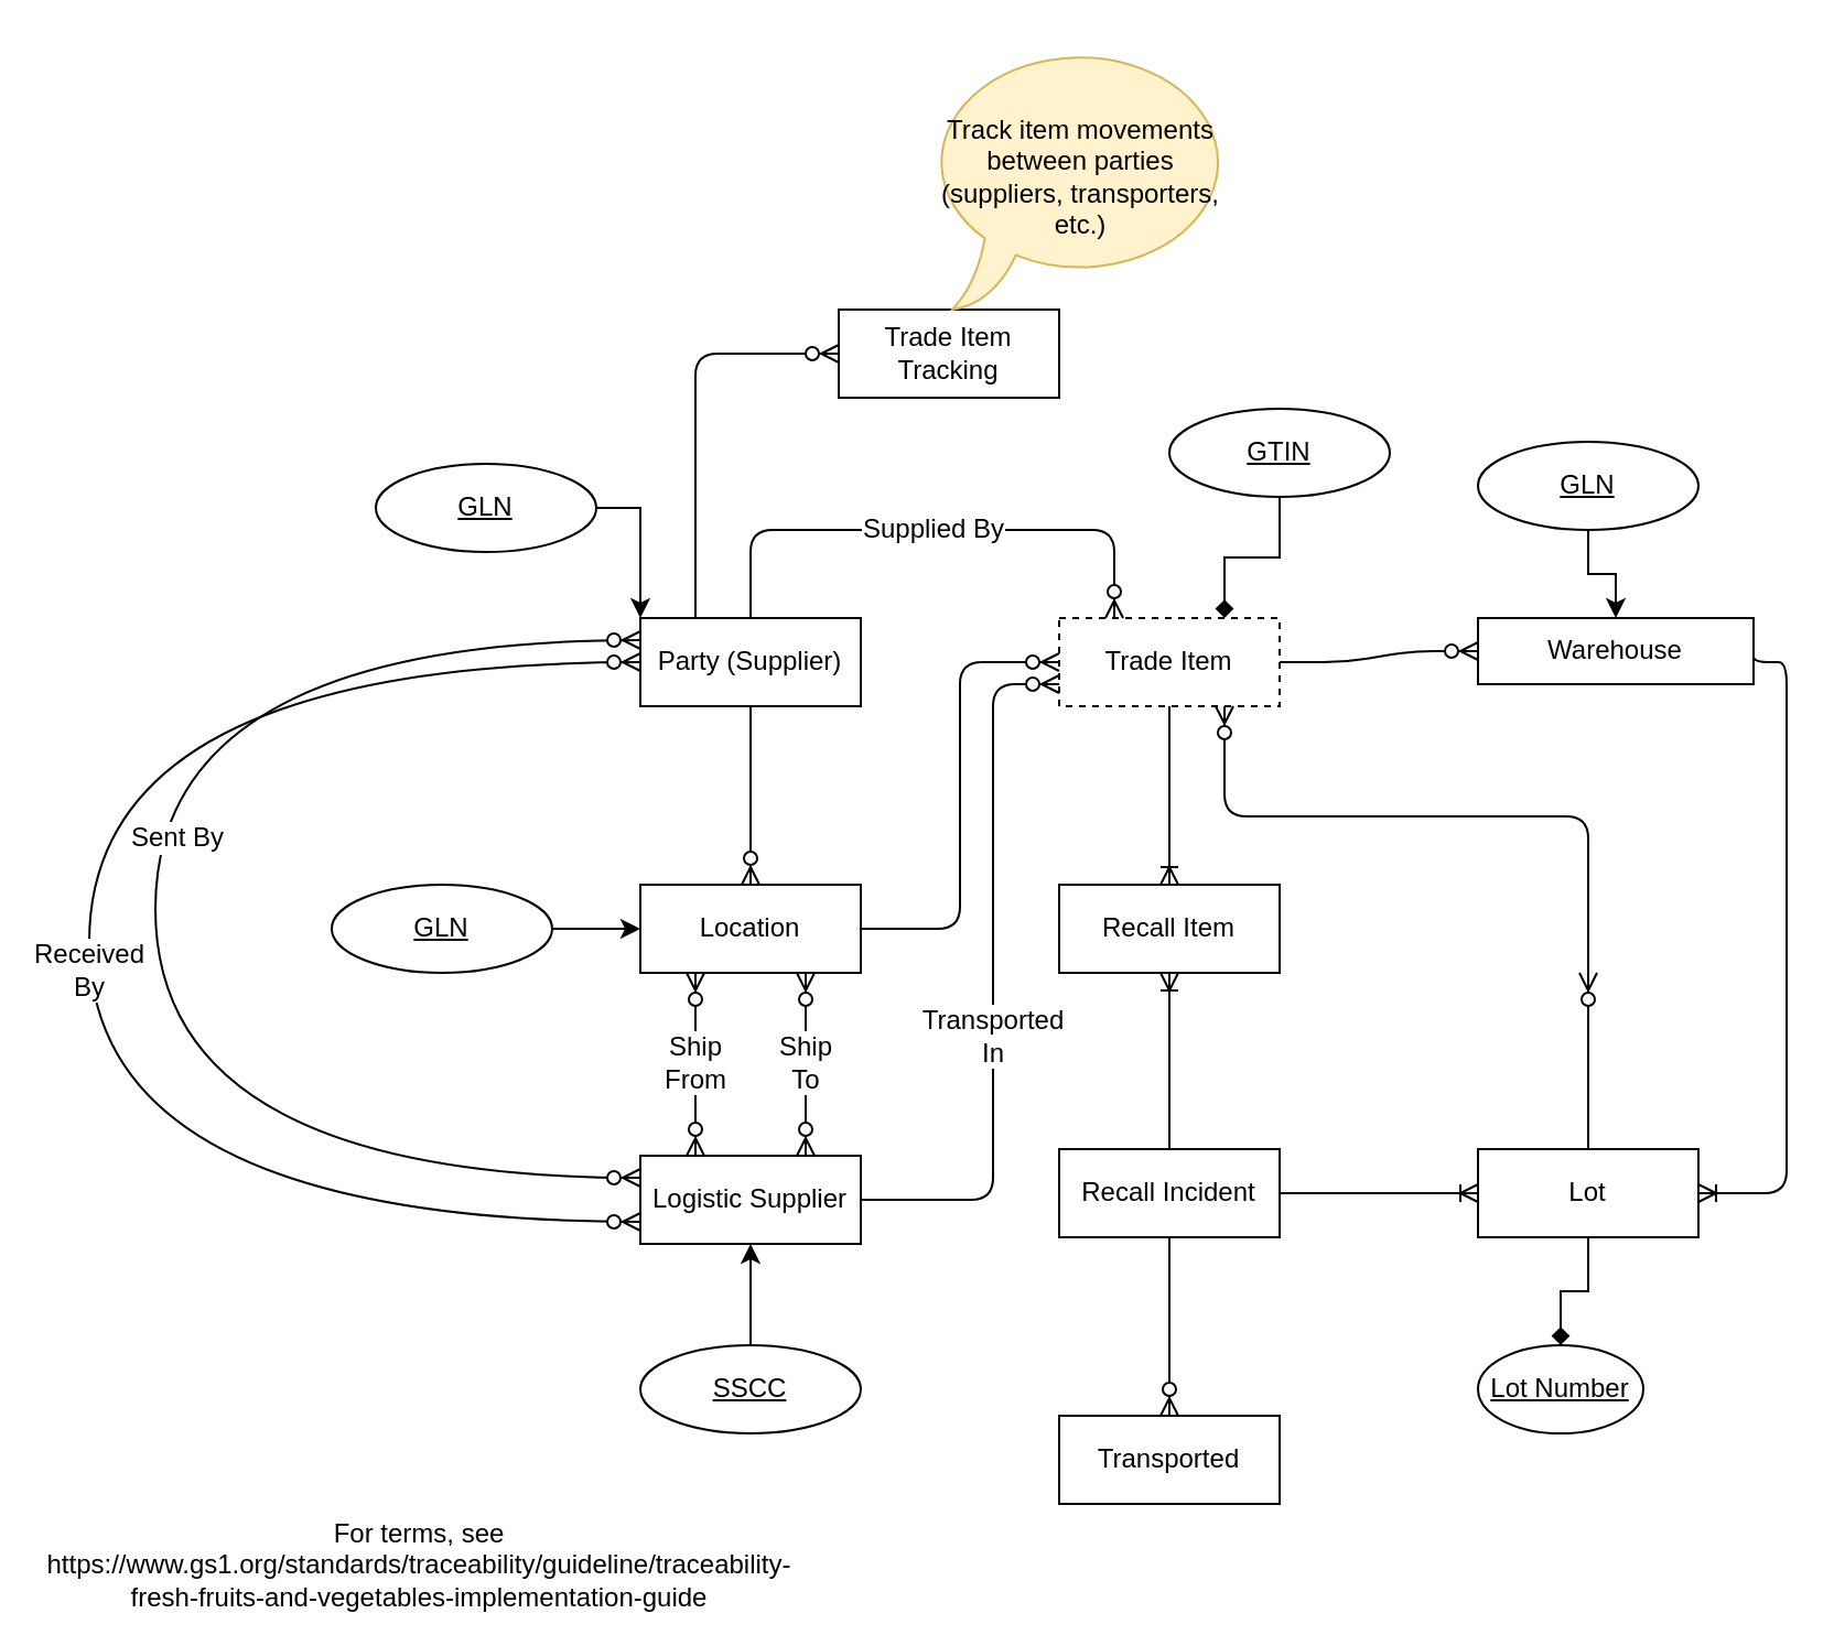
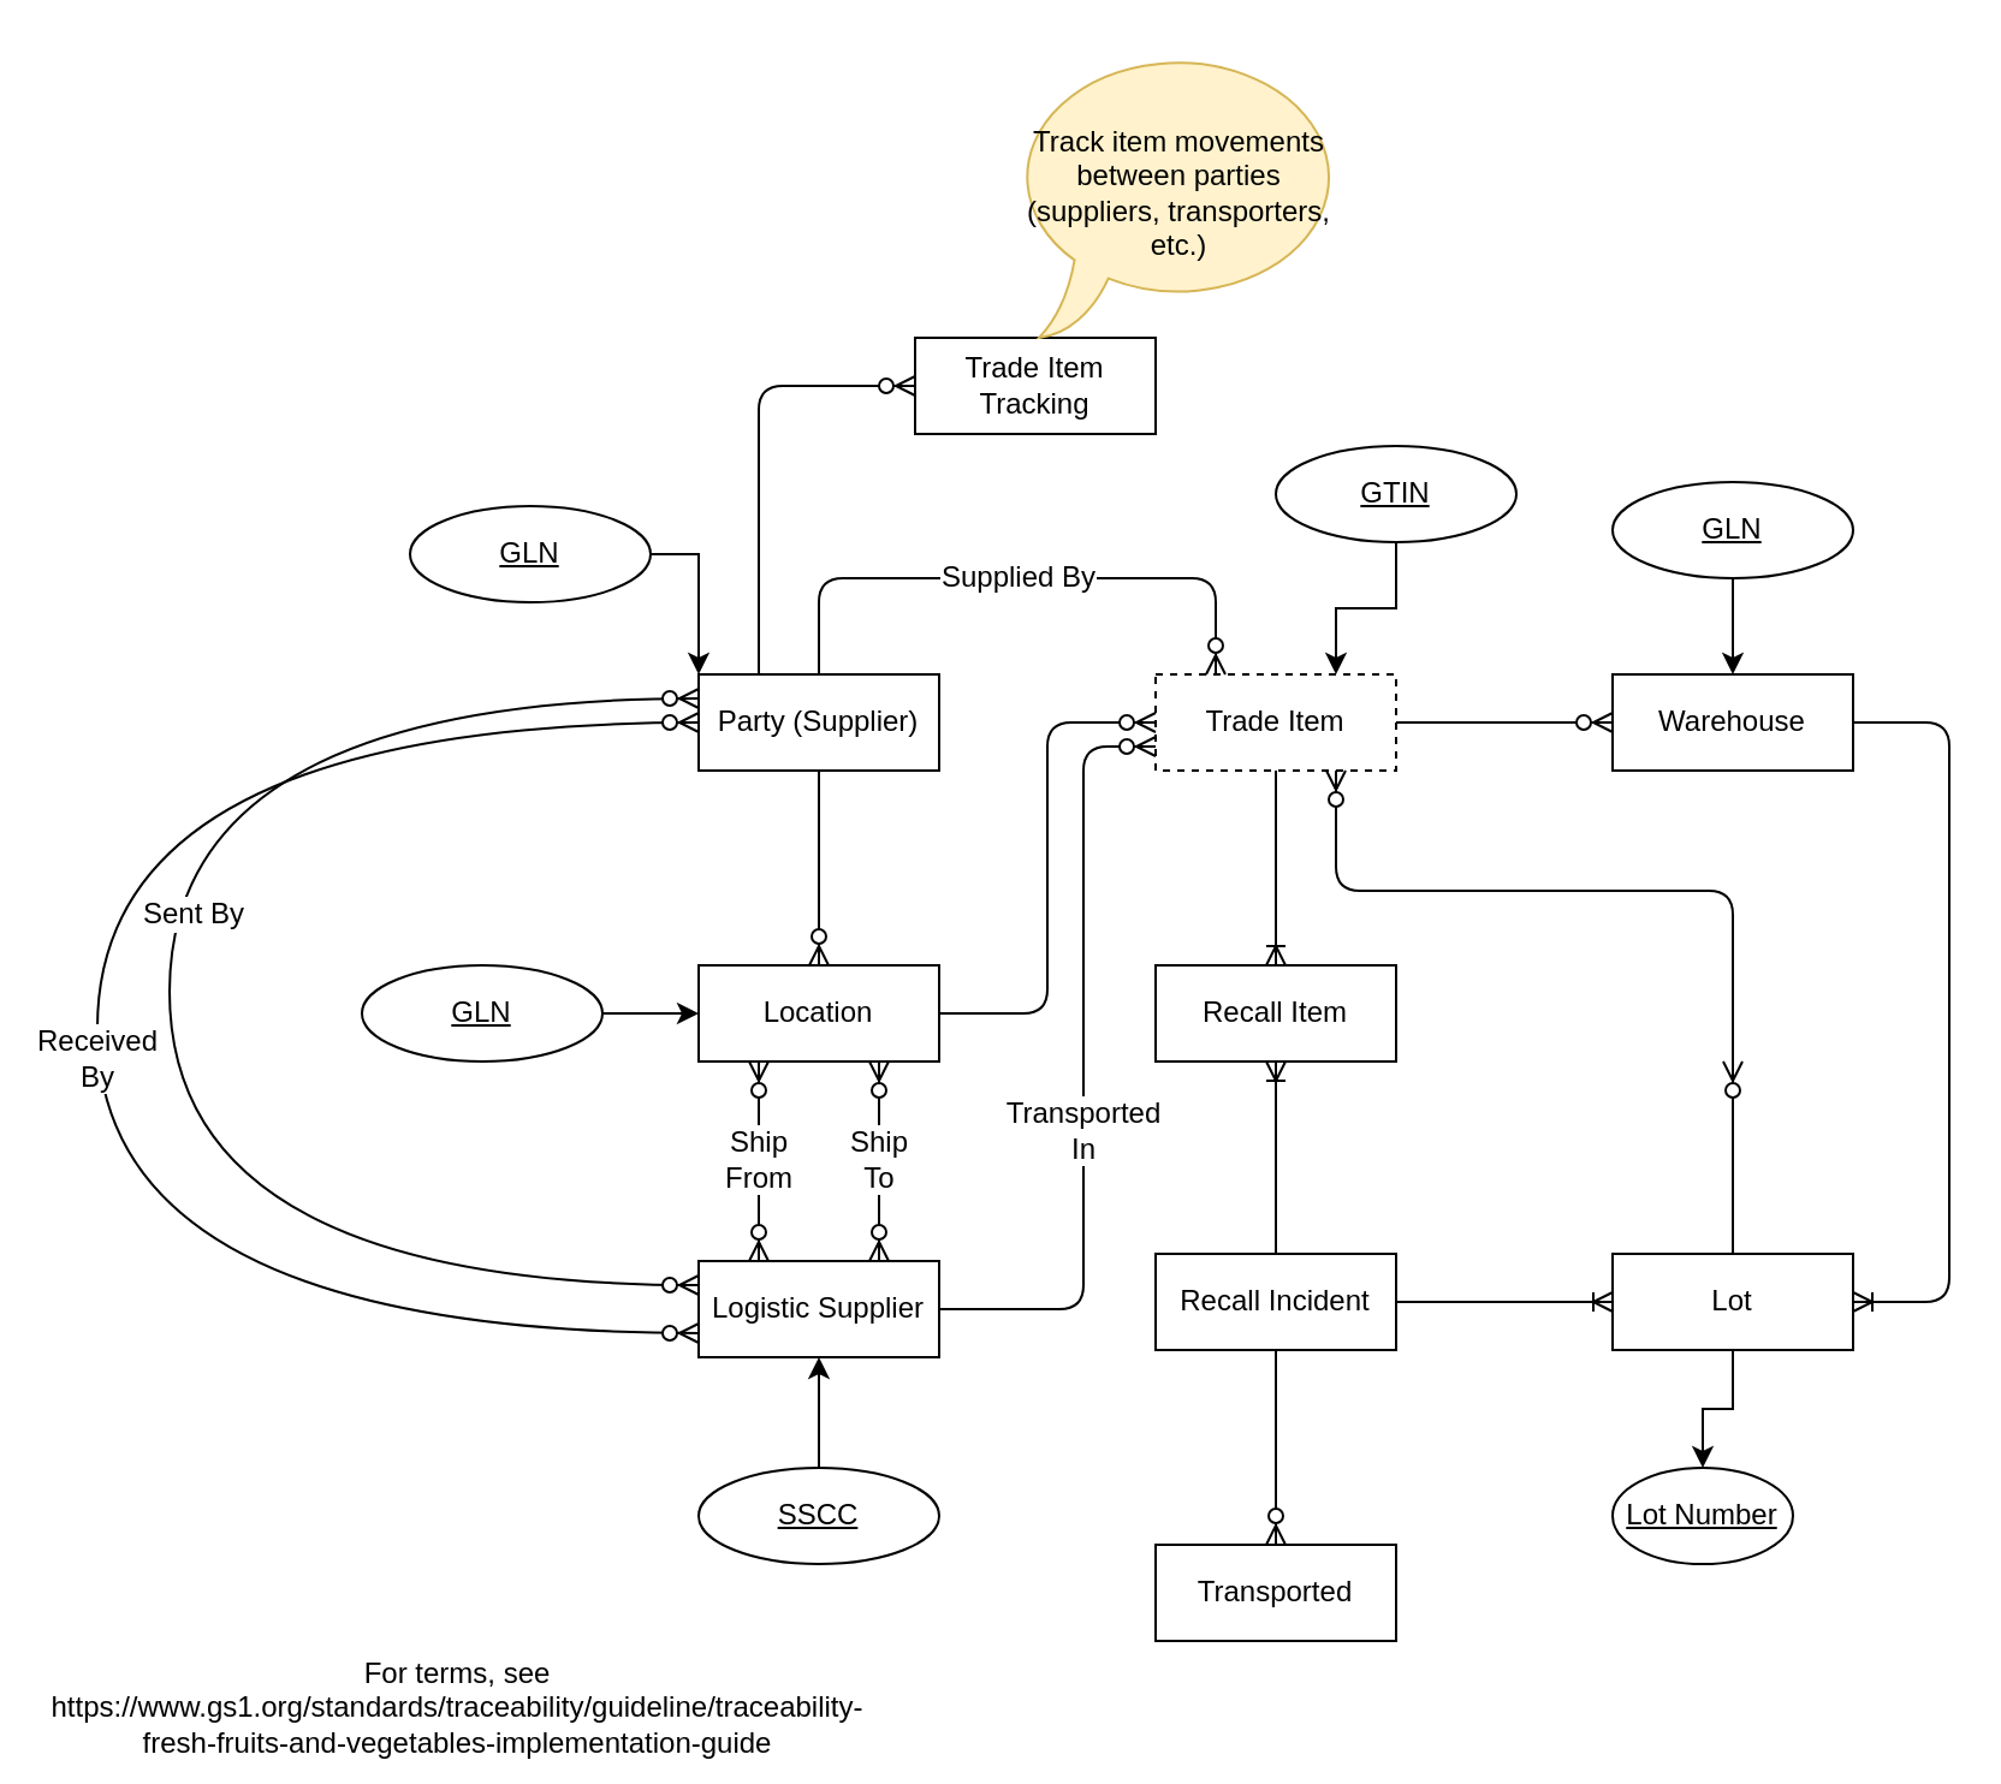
- <mxCell id="26" style="edgeStyle=orthogonalEdgeStyle;rounded=0;orthogonalLoop=1;jettySize=auto;html=1;entryX=0.75;entryY=0;entryDx=0;entryDy=0;endArrow=diamond;" edge="1" parent="1" source="27" target="2"><mxGeometry relative="1" as="geometry" /></mxCell>
+ <mxCell id="26" style="edgeStyle=orthogonalEdgeStyle;rounded=0;orthogonalLoop=1;jettySize=auto;html=1;entryX=0.75;entryY=0;entryDx=0;entryDy=0;" edge="1" parent="1" source="27" target="2"><mxGeometry relative="1" as="geometry" /></mxCell>
- <mxCell id="5" value="Warehouse" style="whiteSpace=wrap;html=1;align=center;" vertex="1" parent="1"><mxGeometry x="670" y="280" width="125" height="30" as="geometry" /></mxCell>
+ <mxCell id="5" value="Warehouse" style="whiteSpace=wrap;html=1;align=center;" vertex="1" parent="1"><mxGeometry x="670" y="280" width="100" height="40" as="geometry" /></mxCell>
- <mxCell id="8" style="edgeStyle=orthogonalEdgeStyle;rounded=0;orthogonalLoop=1;jettySize=auto;html=1;entryX=0.5;entryY=0;entryDx=0;entryDy=0;endArrow=diamond;" edge="1" parent="1" source="9" target="31"><mxGeometry relative="1" as="geometry" /></mxCell>
+ <mxCell id="8" style="edgeStyle=orthogonalEdgeStyle;rounded=0;orthogonalLoop=1;jettySize=auto;html=1;entryX=0.5;entryY=0;entryDx=0;entryDy=0;" edge="1" parent="1" source="9" target="31"><mxGeometry relative="1" as="geometry" /></mxCell>
